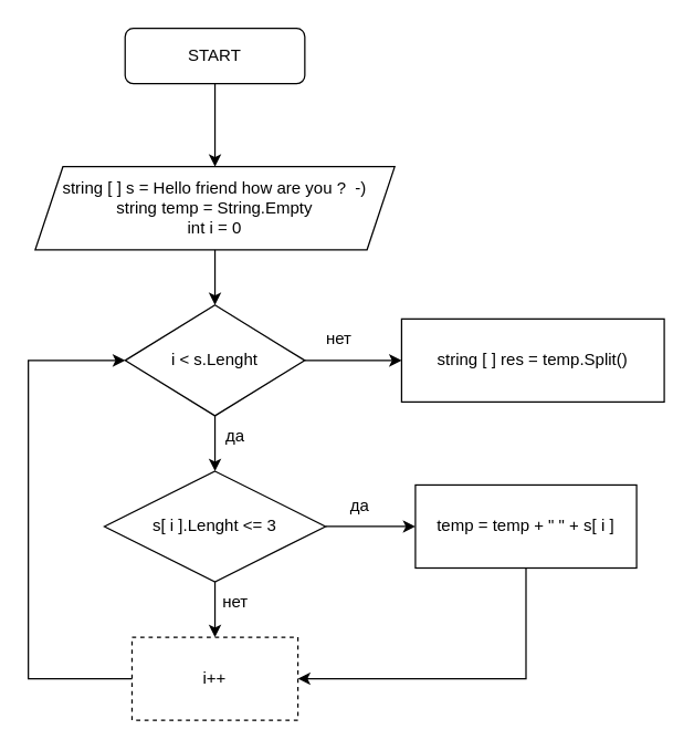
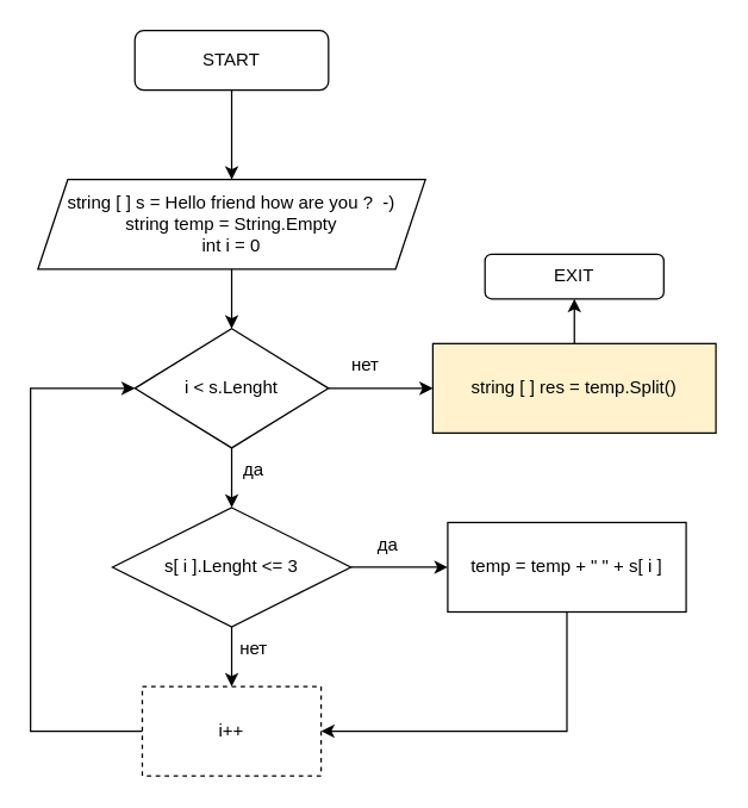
+ <mxCell id="22" value="EXIT" style="rounded=1;whiteSpace=wrap;html=1;" vertex="1" parent="1"><mxGeometry x="325" y="170" width="120" height="30" as="geometry" /></mxCell>
+ <mxCell id="19" value="" style="edgeStyle=orthogonalEdgeStyle;rounded=0;orthogonalLoop=1;jettySize=auto;html=1;" edge="1" parent="1" source="20" target="22"><mxGeometry relative="1" as="geometry" /></mxCell>
- <mxCell id="20" value="string [ ] res = temp.Split()" style="rounded=0;whiteSpace=wrap;html=1;" vertex="1" parent="1"><mxGeometry x="290" y="230" width="190" height="60" as="geometry" /></mxCell>
+ <mxCell id="20" value="string [ ] res = temp.Split()" style="rounded=0;whiteSpace=wrap;html=1;fillColor=#fff2cc;" vertex="1" parent="1"><mxGeometry x="290" y="230" width="190" height="60" as="geometry" /></mxCell>
